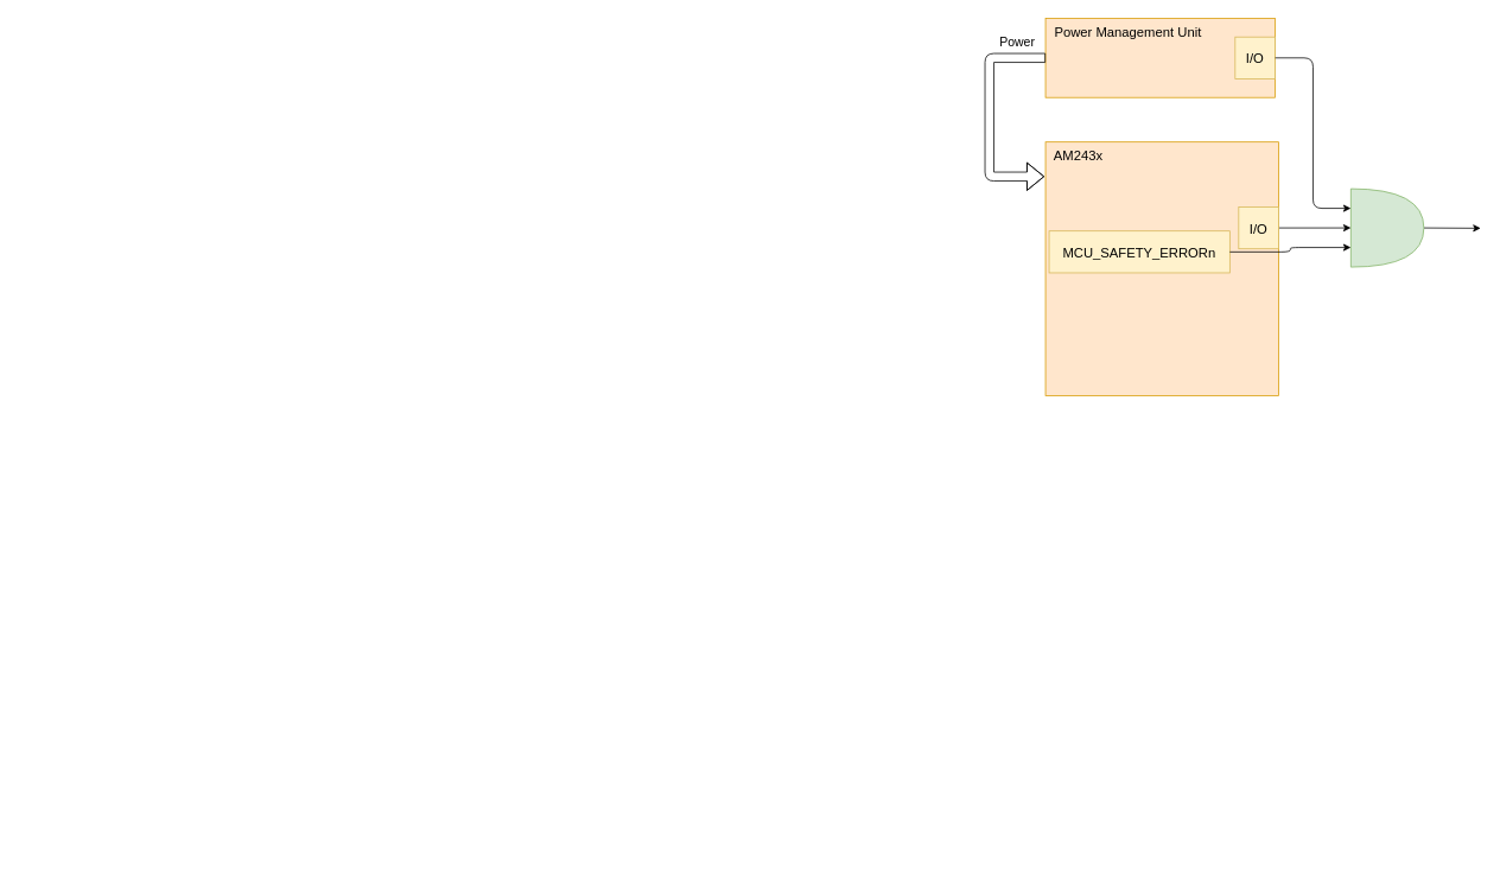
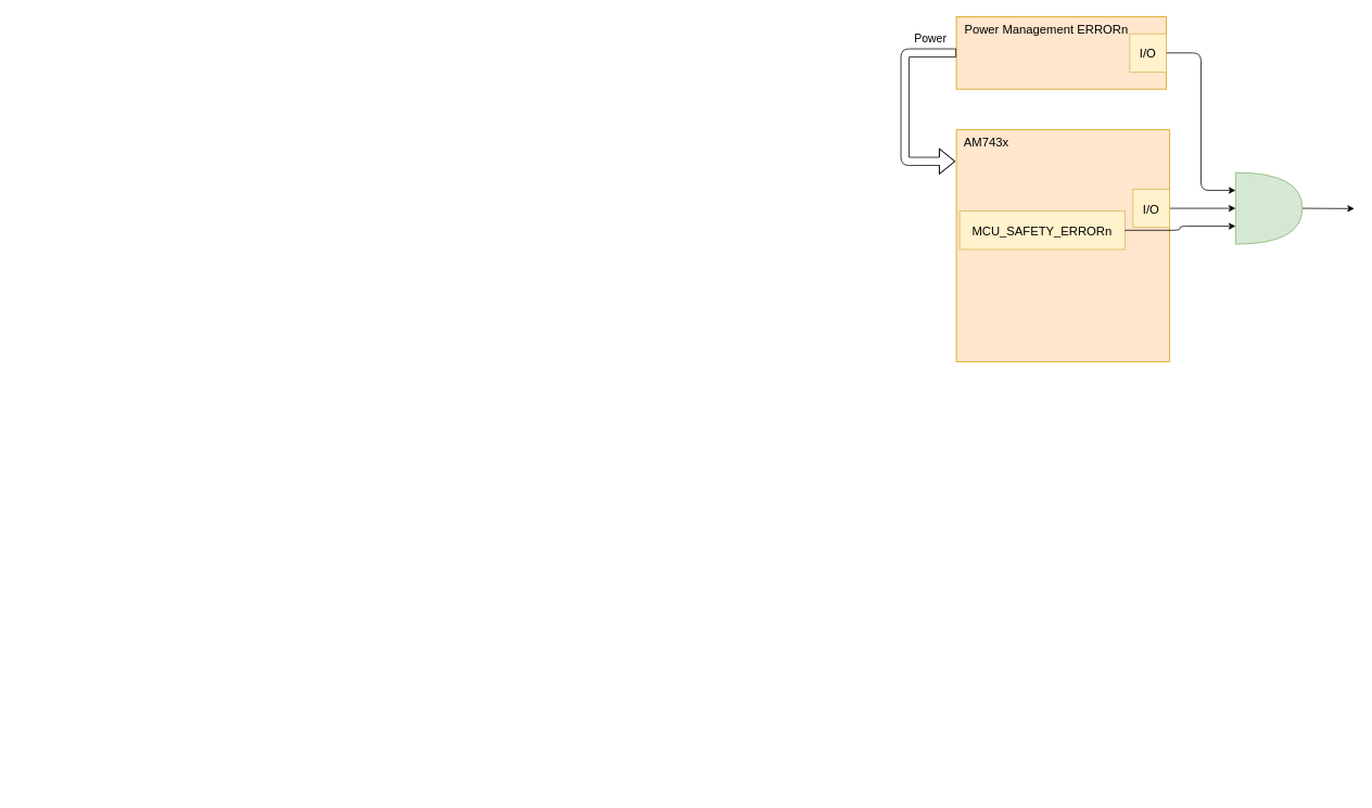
- <mxCell id="9" value="&amp;nbsp; Power Management Unit" style="rounded=0;whiteSpace=wrap;html=1;align=left;verticalAlign=top;fontSize=15;fillColor=#ffe6cc;strokeColor=#d79b00;" parent="1" vertex="1"><mxGeometry x="1174" y="20" width="258" height="89" as="geometry" /></mxCell>
+ <mxCell id="9" value="&amp;nbsp; Power Management ERRORn" style="rounded=0;whiteSpace=wrap;html=1;align=left;verticalAlign=top;fontSize=15;fillColor=#ffe6cc;strokeColor=#d79b00;" parent="1" vertex="1"><mxGeometry x="1174" y="20" width="258" height="89" as="geometry" /></mxCell>
- <mxCell id="3" value="&amp;nbsp; AM243x" style="rounded=0;whiteSpace=wrap;html=1;align=left;verticalAlign=top;fontSize=15;fillColor=#ffe6cc;strokeColor=#d79b00;" parent="1" vertex="1"><mxGeometry x="1174" y="159" width="262" height="285" as="geometry" /></mxCell>
+ <mxCell id="3" value="&amp;nbsp; AM743x" style="rounded=0;whiteSpace=wrap;html=1;align=left;verticalAlign=top;fontSize=15;fillColor=#ffe6cc;strokeColor=#d79b00;" parent="1" vertex="1"><mxGeometry x="1174" y="159" width="262" height="285" as="geometry" /></mxCell>
